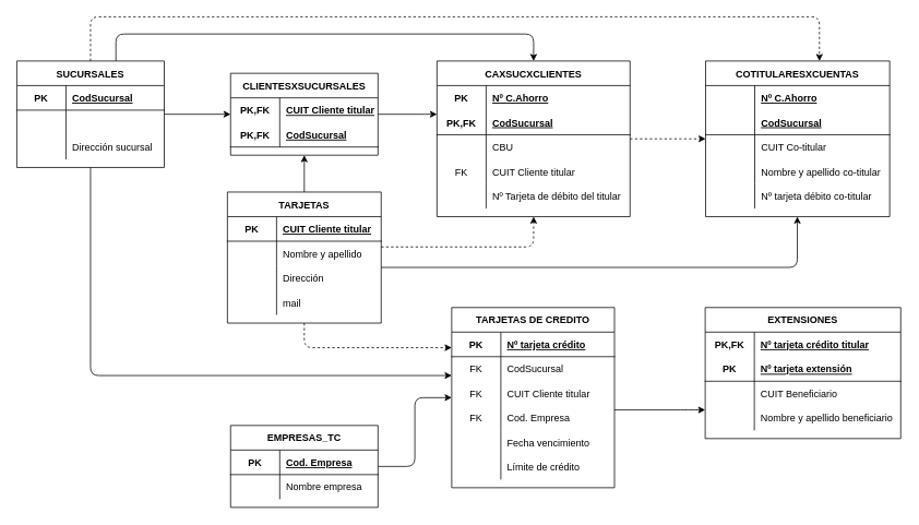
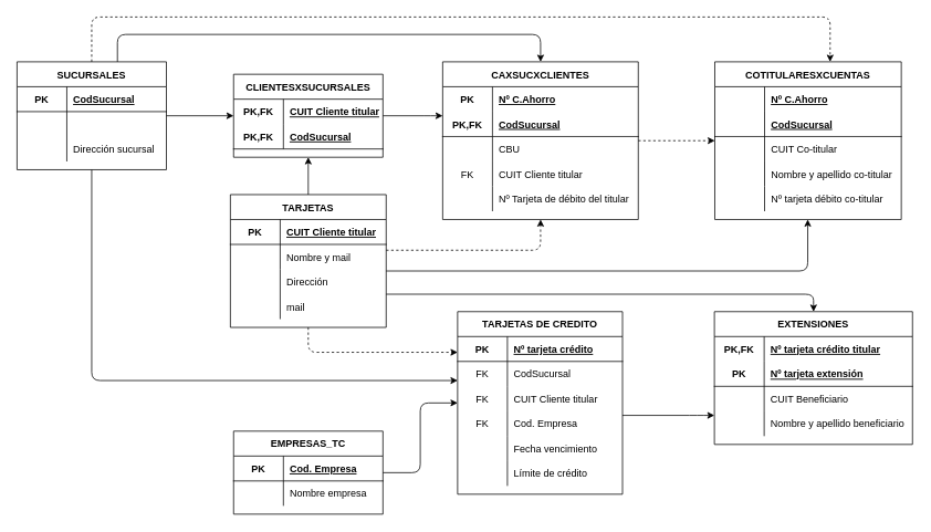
- <mxCell id="26" value="Nombre y apellido" style="shape=partialRectangle;connectable=0;fillColor=none;top=0;left=0;bottom=0;right=0;align=left;spacingLeft=6;overflow=hidden;" vertex="1" parent="24"><mxGeometry x="60" width="127.75" height="30" as="geometry" /></mxCell>
+ <mxCell id="26" value="Nombre y mail" style="shape=partialRectangle;connectable=0;fillColor=none;top=0;left=0;bottom=0;right=0;align=left;spacingLeft=6;overflow=hidden;" vertex="1" parent="24"><mxGeometry x="60" width="127.75" height="30" as="geometry" /></mxCell>
+ <mxCell id="19" style="edgeStyle=orthogonalEdgeStyle;rounded=1;orthogonalLoop=1;jettySize=auto;html=1;startSize=30;" edge="1" parent="1" source="20" target="86"><mxGeometry relative="1" as="geometry"><Array as="points"><mxPoint x="980" y="354" /></Array></mxGeometry></mxCell>
